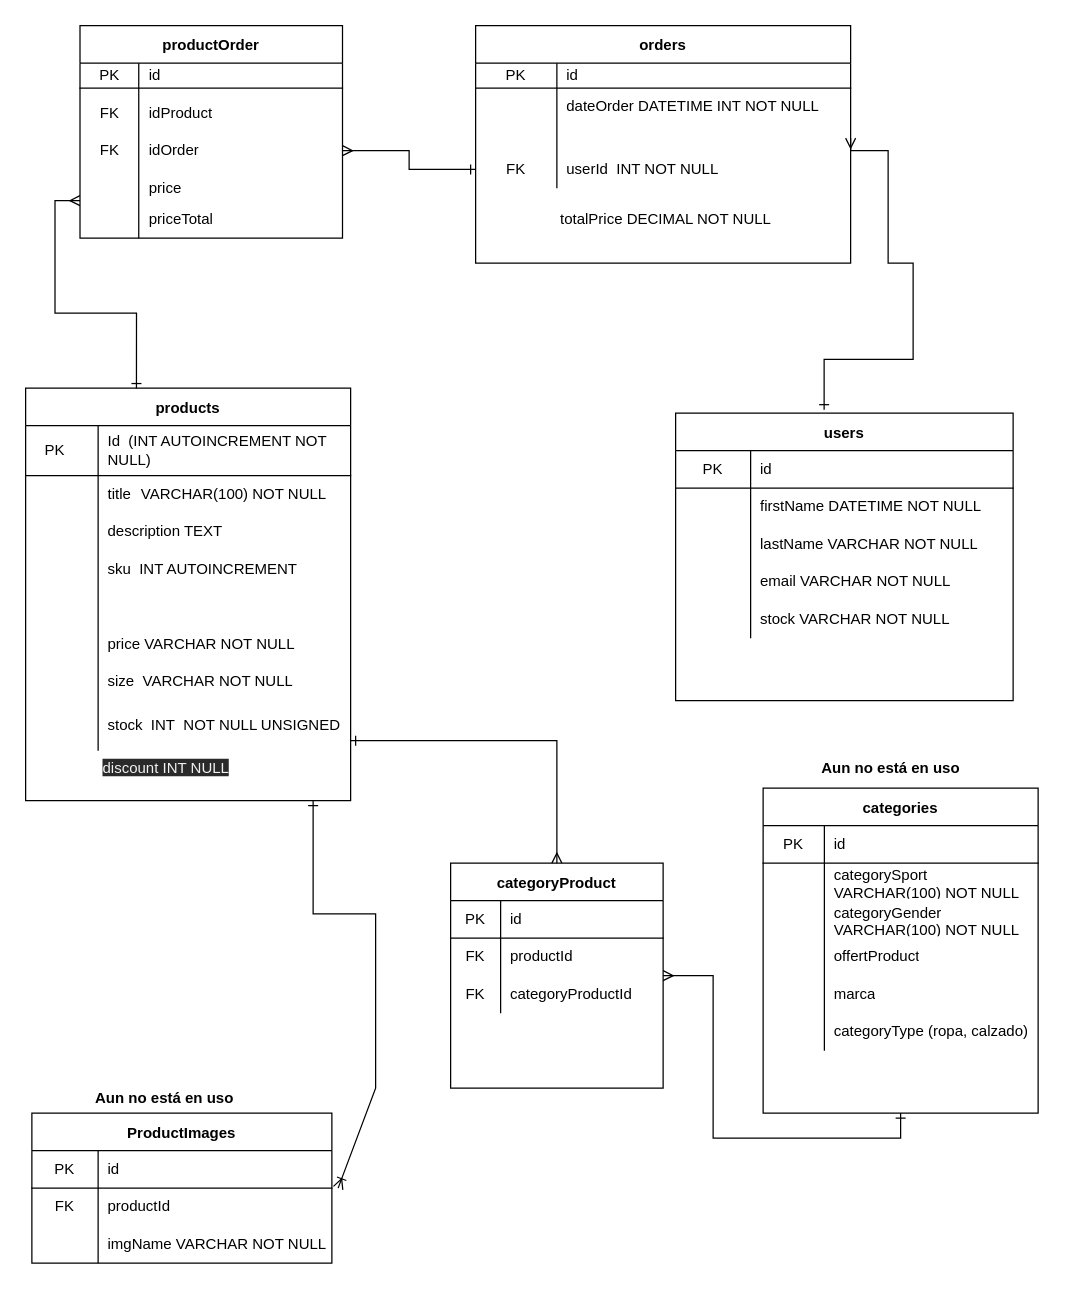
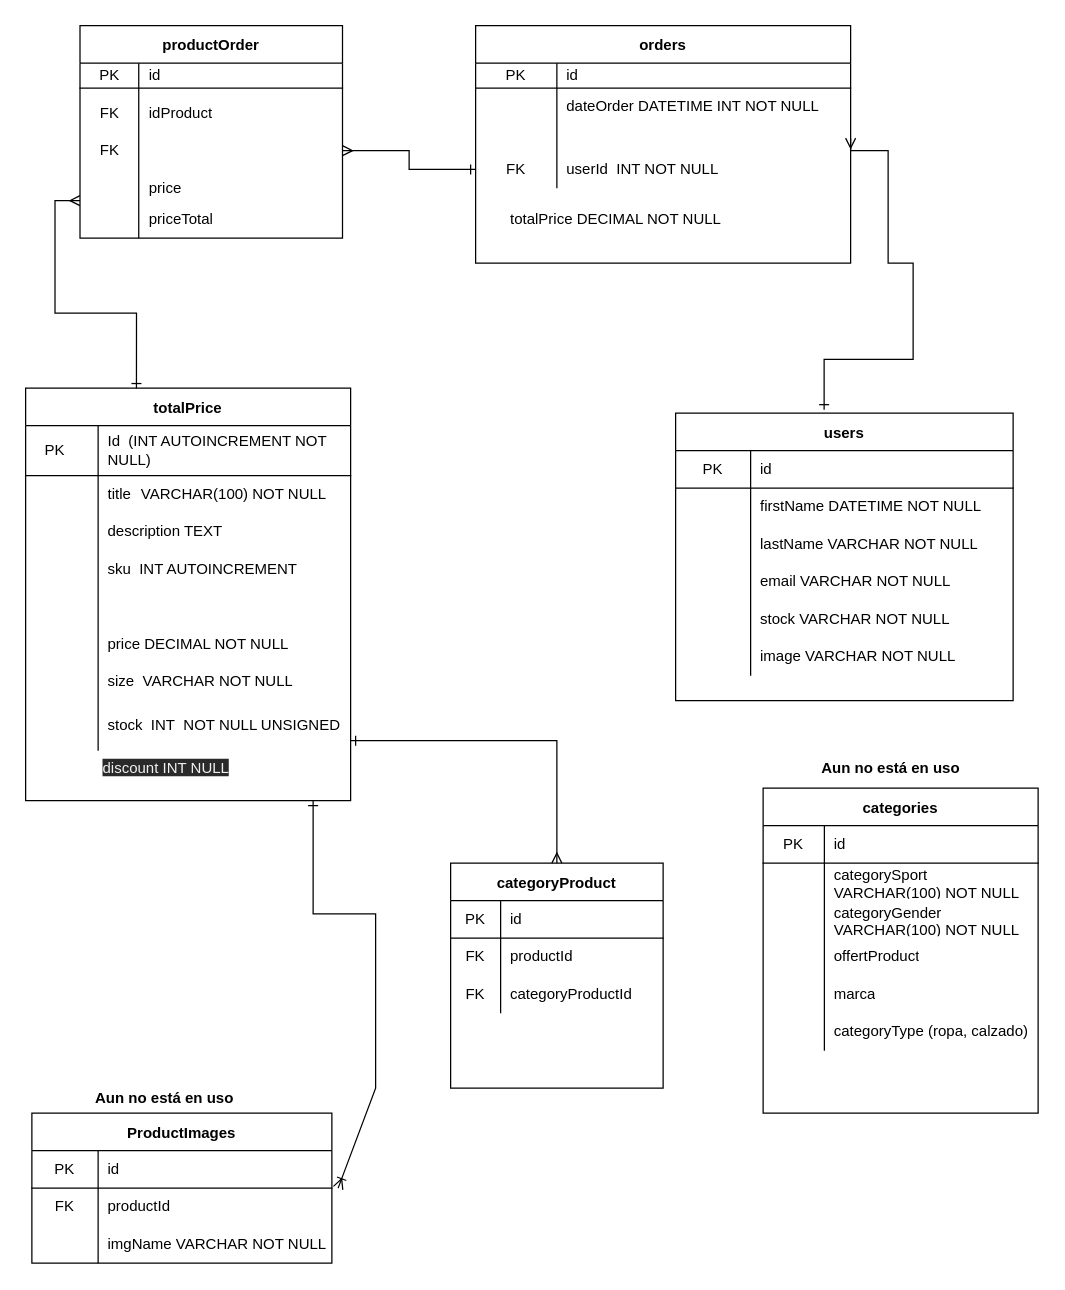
- <mxCell id="109" value="idOrder" style="shape=partialRectangle;html=1;whiteSpace=wrap;connectable=0;fillColor=none;top=0;left=0;bottom=0;right=0;align=left;spacingLeft=6;overflow=hidden;" parent="107" vertex="1"><mxGeometry x="47" width="163" height="20" as="geometry" /></mxCell>
- <mxCell id="114" value="totalPrice DECIMAL NOT NULL" style="shape=partialRectangle;html=1;whiteSpace=wrap;connectable=0;fillColor=none;top=0;left=0;bottom=0;right=0;align=left;spacingLeft=6;overflow=hidden;" parent="1" vertex="1"><mxGeometry x="440" y="160" width="180" height="30" as="geometry" /></mxCell>
+ <mxCell id="114" value="totalPrice DECIMAL NOT NULL" style="shape=partialRectangle;html=1;whiteSpace=wrap;connectable=0;fillColor=none;top=0;left=0;bottom=0;right=0;align=left;spacingLeft=6;overflow=hidden;" parent="1" vertex="1"><mxGeometry x="400" y="160" width="180" height="30" as="geometry" /></mxCell>
- <mxCell id="2" value="products" style="shape=table;startSize=30;container=1;collapsible=0;childLayout=tableLayout;fixedRows=1;rowLines=0;fontStyle=1;align=center;" parent="1" vertex="1"><mxGeometry x="20" y="310" width="260" height="330" as="geometry" /></mxCell>
+ <mxCell id="2" value="totalPrice" style="shape=table;startSize=30;container=1;collapsible=0;childLayout=tableLayout;fixedRows=1;rowLines=0;fontStyle=1;align=center;" parent="1" vertex="1"><mxGeometry x="20" y="310" width="260" height="330" as="geometry" /></mxCell>
- <mxCell id="19" value="price VARCHAR NOT NULL" style="shape=partialRectangle;html=1;whiteSpace=wrap;connectable=0;fillColor=none;top=0;left=0;bottom=0;right=0;align=left;spacingLeft=6;overflow=hidden;" parent="17" vertex="1"><mxGeometry x="58" width="202" height="30" as="geometry" /></mxCell>
+ <mxCell id="19" value="price DECIMAL NOT NULL" style="shape=partialRectangle;html=1;whiteSpace=wrap;connectable=0;fillColor=none;top=0;left=0;bottom=0;right=0;align=left;spacingLeft=6;overflow=hidden;" parent="17" vertex="1"><mxGeometry x="58" width="202" height="30" as="geometry" /></mxCell>
+ <mxCell id="54" value="image VARCHAR NOT NULL" style="shape=partialRectangle;html=1;whiteSpace=wrap;connectable=0;fillColor=none;top=0;left=0;bottom=0;right=0;align=left;spacingLeft=6;overflow=hidden;" parent="52" vertex="1"><mxGeometry x="60" width="210" height="30" as="geometry" /></mxCell>
- <mxCell id="75" style="edgeStyle=orthogonalEdgeStyle;rounded=0;orthogonalLoop=1;jettySize=auto;html=1;entryX=0.5;entryY=1;entryDx=0;entryDy=0;startArrow=ERmany;startFill=0;endArrow=ERone;endFill=0;" parent="1" source="76" target="56" edge="1"><mxGeometry relative="1" as="geometry" /></mxCell>
